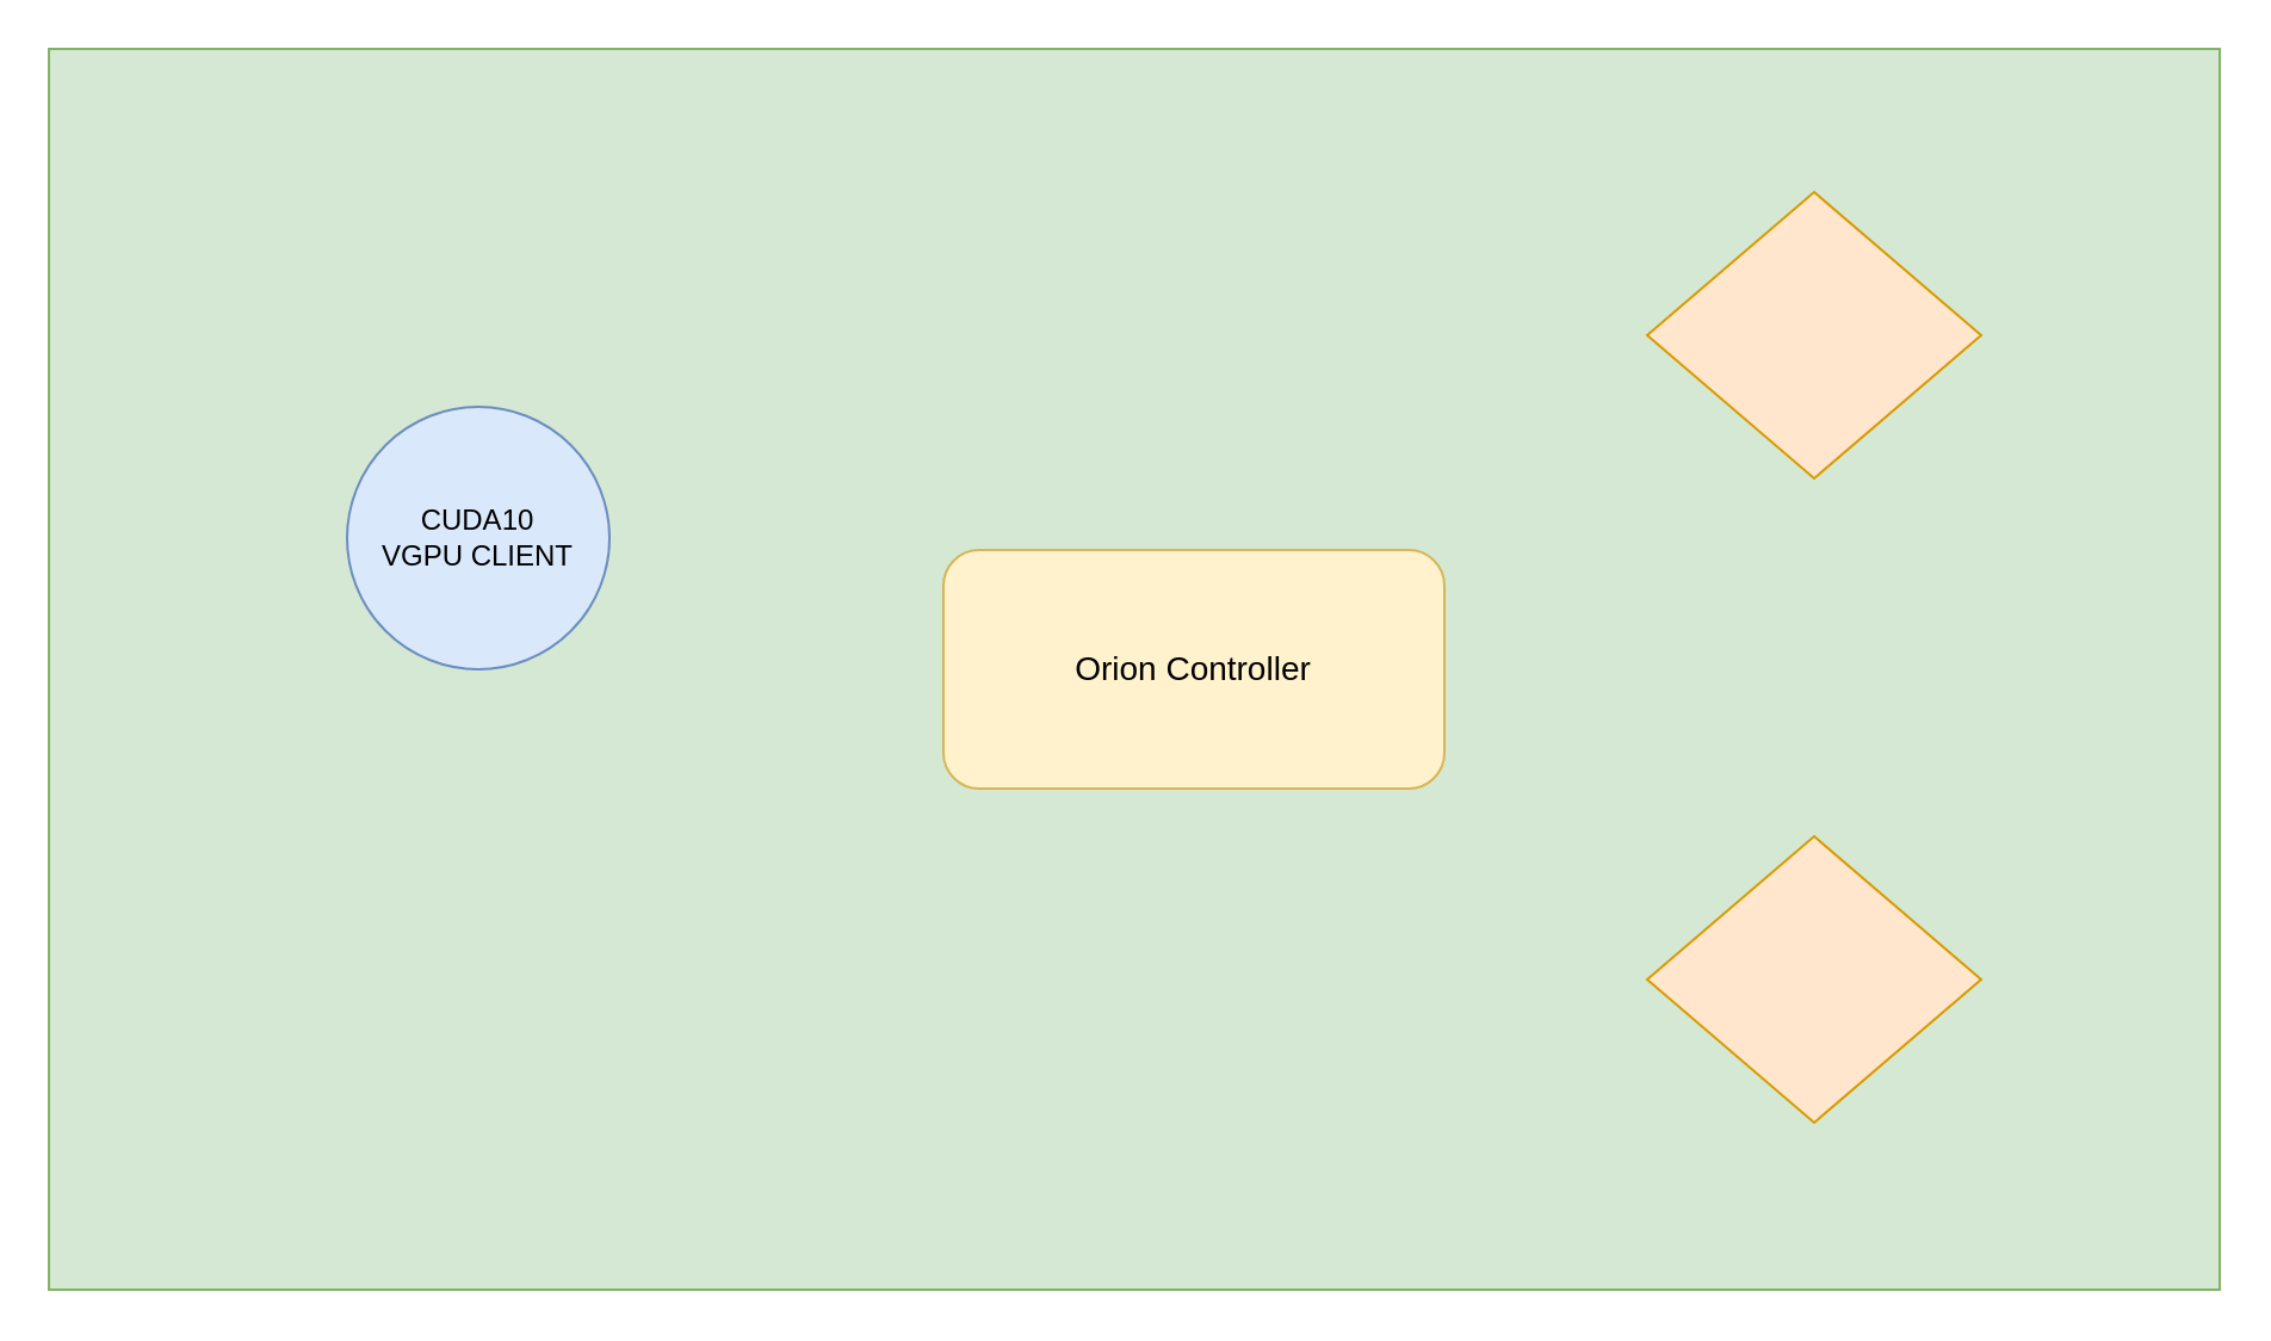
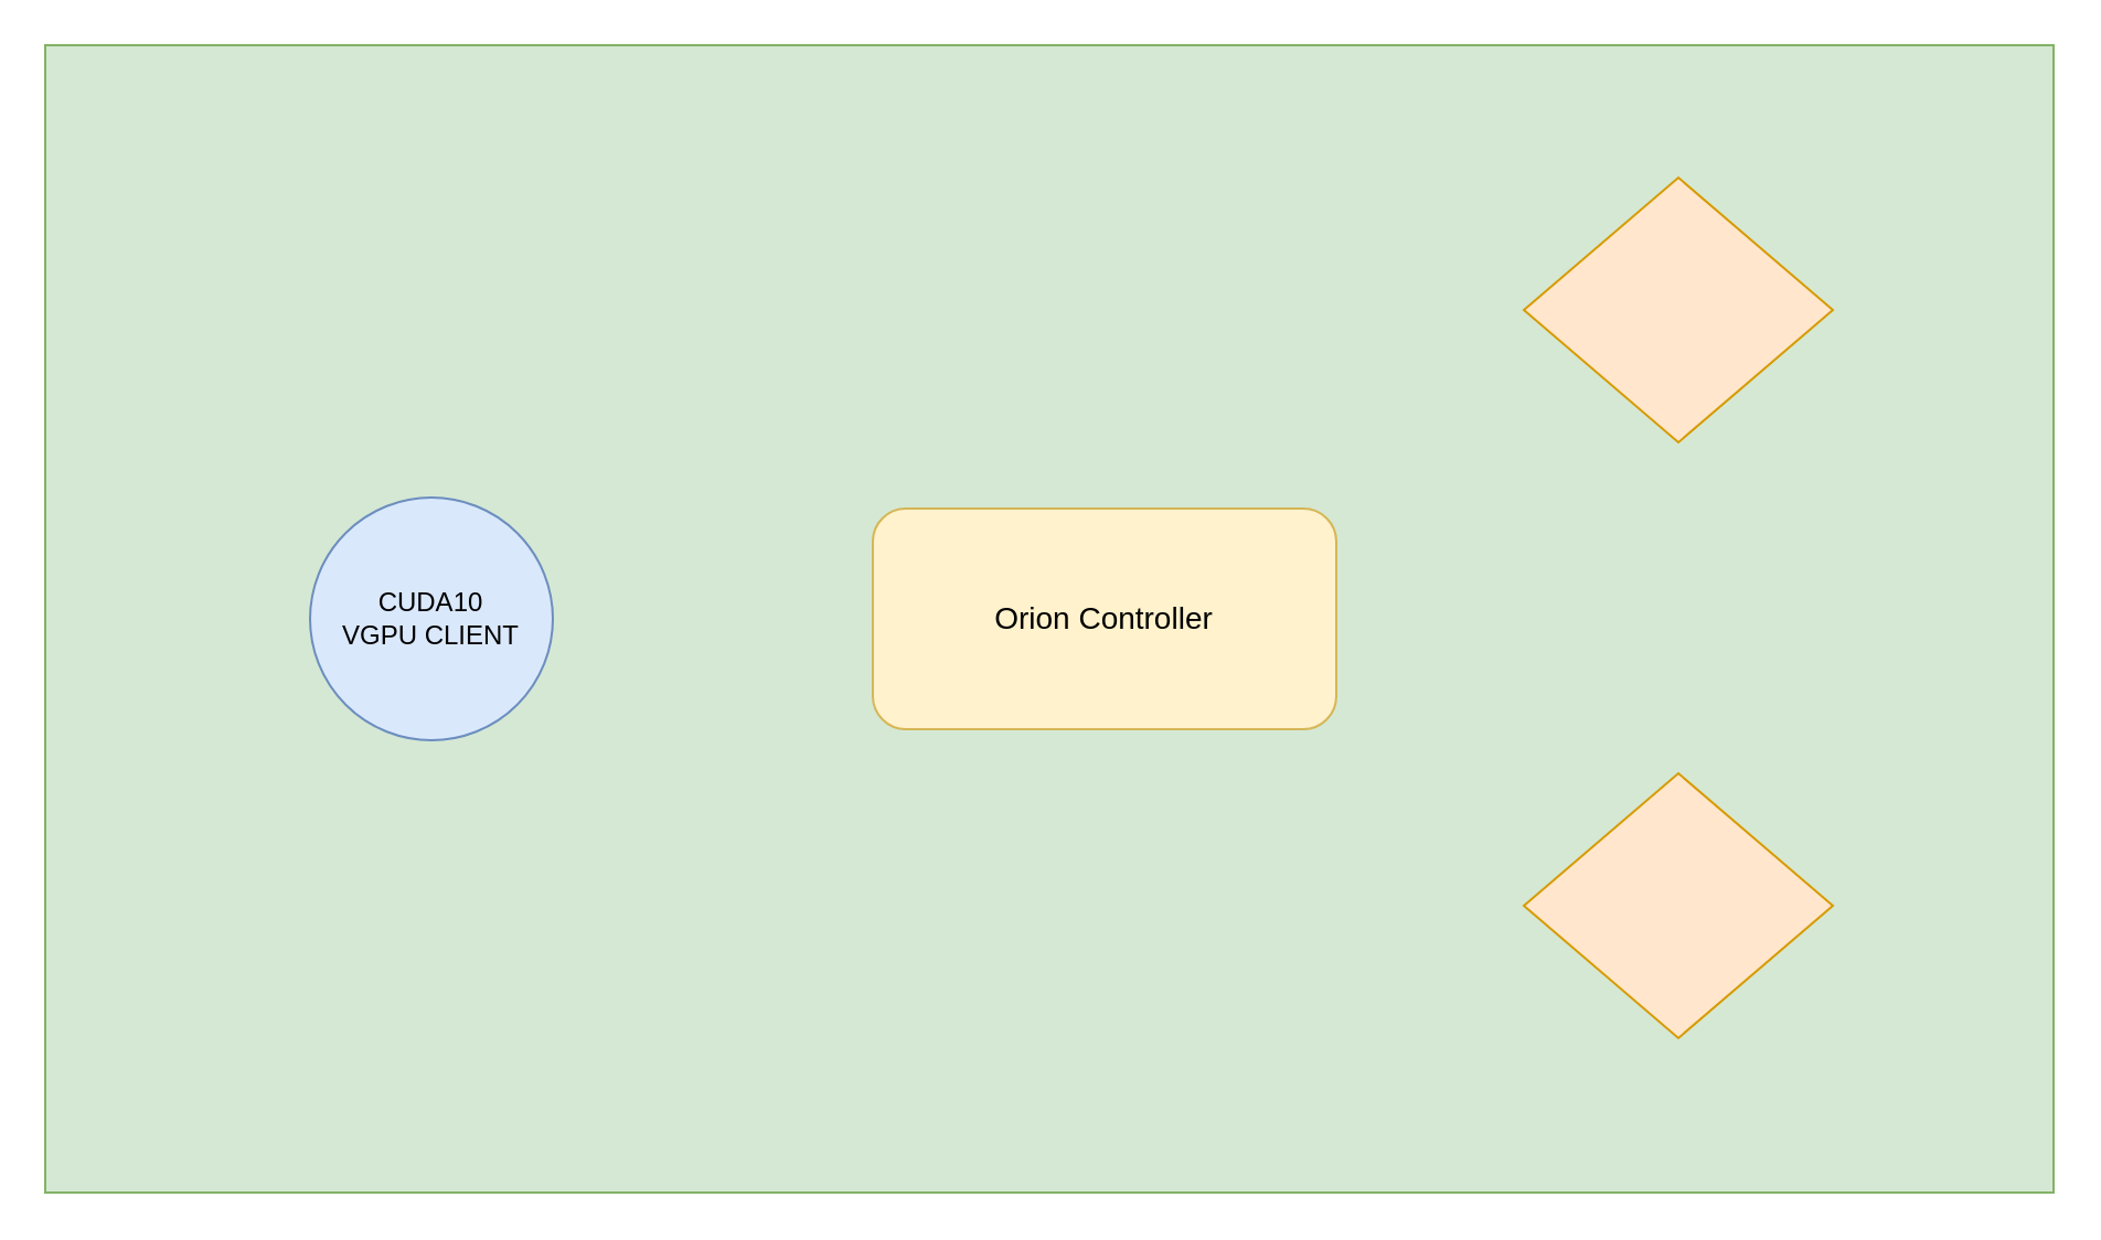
- <mxCell id="4" value="CUDA10&lt;br&gt;VGPU CLIENT" style="ellipse;whiteSpace=wrap;html=1;aspect=fixed;fillColor=#dae8fc;strokeColor=#6c8ebf;" vertex="1" parent="1"><mxGeometry x="145" y="170" width="110" height="110" as="geometry" /></mxCell>
+ <mxCell id="4" value="CUDA10&lt;br&gt;VGPU CLIENT" style="ellipse;whiteSpace=wrap;html=1;aspect=fixed;fillColor=#dae8fc;strokeColor=#6c8ebf;" vertex="1" parent="1"><mxGeometry x="140" y="225" width="110" height="110" as="geometry" /></mxCell>
